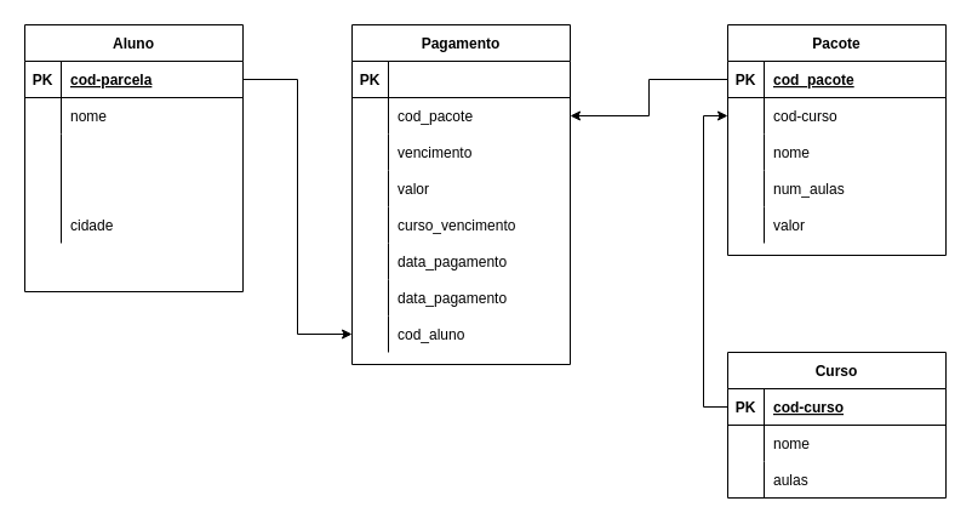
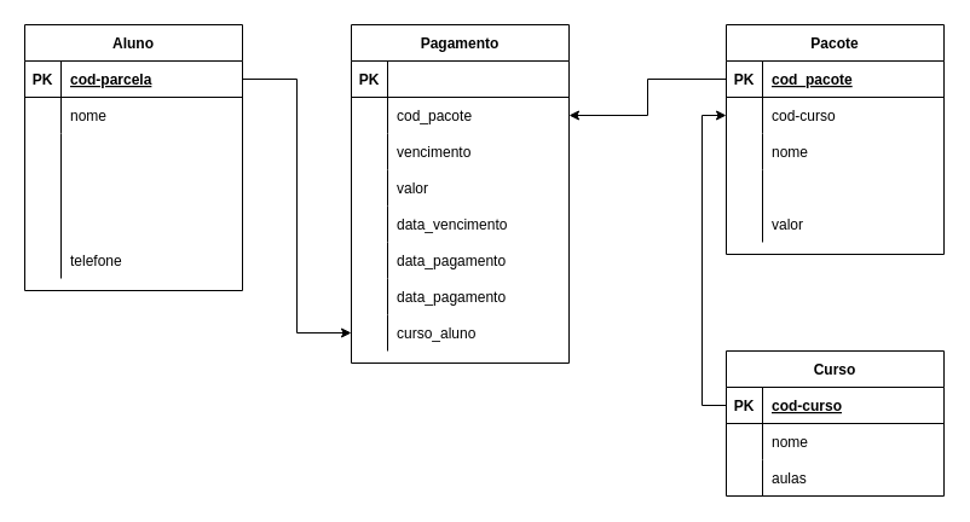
- <mxCell id="31" value="num_aulas" style="shape=partialRectangle;connectable=0;fillColor=none;top=0;left=0;bottom=0;right=0;align=left;spacingLeft=6;overflow=hidden;" vertex="1" parent="29"><mxGeometry x="30" width="150" height="30" as="geometry" /></mxCell>
- <mxCell id="15" value="cidade" style="shape=partialRectangle;connectable=0;fillColor=none;top=0;left=0;bottom=0;right=0;align=left;spacingLeft=6;overflow=hidden;" vertex="1" parent="13"><mxGeometry x="30" width="150" height="30" as="geometry" /></mxCell>
- <mxCell id="62" value="curso_vencimento" style="shape=partialRectangle;connectable=0;fillColor=none;top=0;left=0;bottom=0;right=0;align=left;spacingLeft=6;overflow=hidden;" vertex="1" parent="60"><mxGeometry x="30" width="150" height="30" as="geometry" /></mxCell>
+ <mxCell id="62" value="data_vencimento" style="shape=partialRectangle;connectable=0;fillColor=none;top=0;left=0;bottom=0;right=0;align=left;spacingLeft=6;overflow=hidden;" vertex="1" parent="60"><mxGeometry x="30" width="150" height="30" as="geometry" /></mxCell>
+ <mxCell id="18" value="telefone" style="shape=partialRectangle;connectable=0;fillColor=none;top=0;left=0;bottom=0;right=0;align=left;spacingLeft=6;overflow=hidden;" vertex="1" parent="16"><mxGeometry x="30" width="150" height="30" as="geometry" /></mxCell>
- <mxCell id="71" value="cod_aluno" style="shape=partialRectangle;connectable=0;fillColor=none;top=0;left=0;bottom=0;right=0;align=left;spacingLeft=6;overflow=hidden;" vertex="1" parent="69"><mxGeometry x="30" width="150" height="30" as="geometry" /></mxCell>
+ <mxCell id="71" value="curso_aluno" style="shape=partialRectangle;connectable=0;fillColor=none;top=0;left=0;bottom=0;right=0;align=left;spacingLeft=6;overflow=hidden;" vertex="1" parent="69"><mxGeometry x="30" width="150" height="30" as="geometry" /></mxCell>
